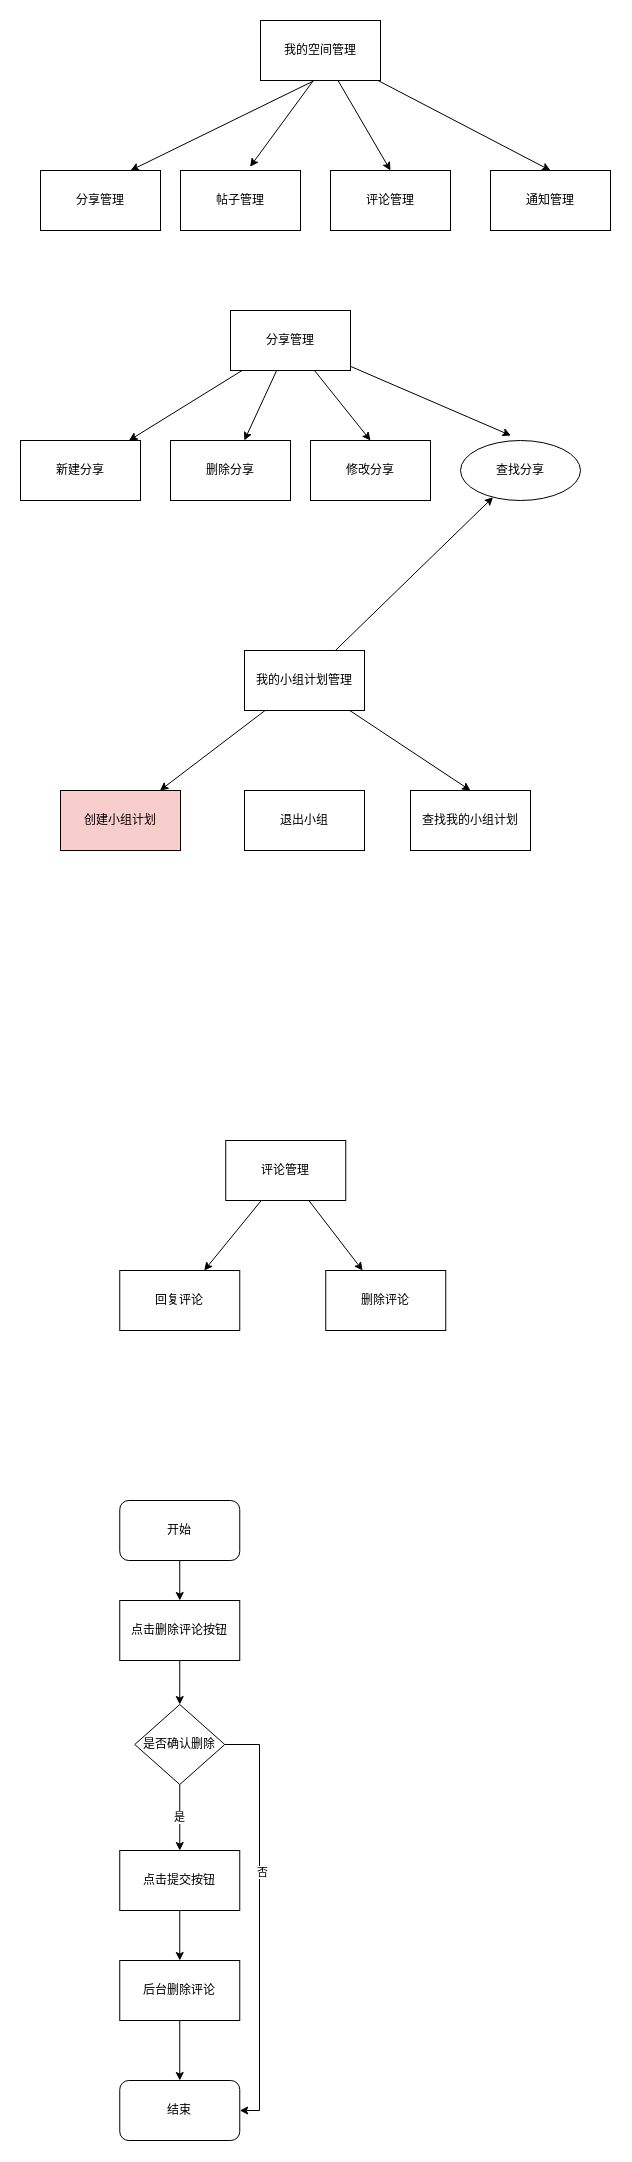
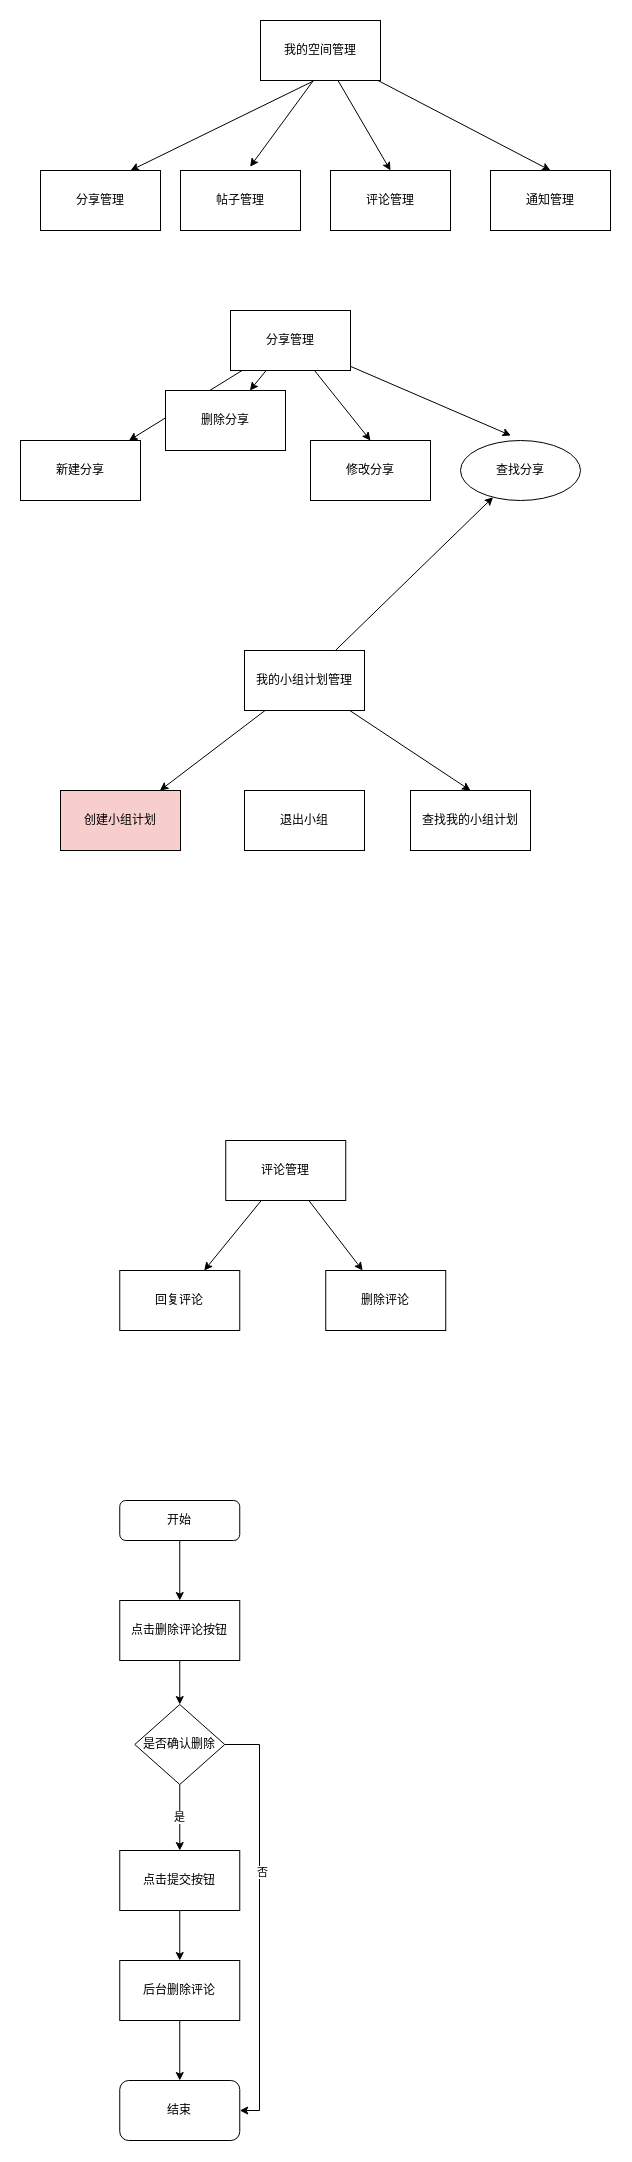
- <mxCell id="17" value="删除分享" style="rounded=0;whiteSpace=wrap;html=1;" parent="1" vertex="1"><mxGeometry x="170" y="440" width="120" height="60" as="geometry" /></mxCell>
+ <mxCell id="17" value="删除分享" style="rounded=0;whiteSpace=wrap;html=1;" parent="1" vertex="1"><mxGeometry x="165" y="390" width="120" height="60" as="geometry" /></mxCell>
- <mxCell id="36" value="开始" style="rounded=1;whiteSpace=wrap;html=1;" vertex="1" parent="1"><mxGeometry x="119.25" y="1500" width="120" height="60" as="geometry" /></mxCell>
+ <mxCell id="36" value="开始" style="rounded=1;whiteSpace=wrap;html=1;" vertex="1" parent="1"><mxGeometry x="119.25" y="1500" width="120" height="40" as="geometry" /></mxCell>
